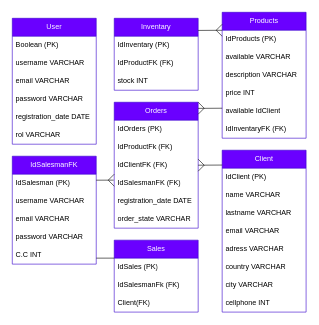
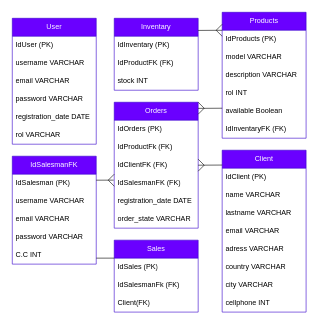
- <mxCell id="34" value="Boolean (PK)" style="text;align=left;verticalAlign=middle;spacingLeft=4;spacingRight=4;overflow=hidden;points=[[0,0.5],[1,0.5]];portConstraint=eastwest;rotatable=0;whiteSpace=wrap;html=1;fillColor=none;" parent="33" vertex="1"><mxGeometry y="30" width="140" height="30" as="geometry" /></mxCell>
+ <mxCell id="34" value="IdUser (PK)" style="text;align=left;verticalAlign=middle;spacingLeft=4;spacingRight=4;overflow=hidden;points=[[0,0.5],[1,0.5]];portConstraint=eastwest;rotatable=0;whiteSpace=wrap;html=1;fillColor=none;" parent="33" vertex="1"><mxGeometry y="30" width="140" height="30" as="geometry" /></mxCell>
- <mxCell id="19" value="available VARCHAR" style="text;fillColor=none;align=left;verticalAlign=middle;spacingLeft=4;spacingRight=4;overflow=hidden;points=[[0,0.5],[1,0.5]];portConstraint=eastwest;rotatable=0;whiteSpace=wrap;html=1;" parent="17" vertex="1"><mxGeometry y="60" width="140" height="30" as="geometry" /></mxCell>
+ <mxCell id="19" value="model VARCHAR" style="text;fillColor=none;align=left;verticalAlign=middle;spacingLeft=4;spacingRight=4;overflow=hidden;points=[[0,0.5],[1,0.5]];portConstraint=eastwest;rotatable=0;whiteSpace=wrap;html=1;" parent="17" vertex="1"><mxGeometry y="60" width="140" height="30" as="geometry" /></mxCell>
- <mxCell id="21" value="price INT" style="text;strokeColor=none;fillColor=none;align=left;verticalAlign=middle;spacingLeft=4;spacingRight=4;overflow=hidden;points=[[0,0.5],[1,0.5]];portConstraint=eastwest;rotatable=0;whiteSpace=wrap;html=1;" parent="17" vertex="1"><mxGeometry y="120" width="140" height="30" as="geometry" /></mxCell>
+ <mxCell id="21" value="rol INT" style="text;strokeColor=none;fillColor=none;align=left;verticalAlign=middle;spacingLeft=4;spacingRight=4;overflow=hidden;points=[[0,0.5],[1,0.5]];portConstraint=eastwest;rotatable=0;whiteSpace=wrap;html=1;" parent="17" vertex="1"><mxGeometry y="120" width="140" height="30" as="geometry" /></mxCell>
- <mxCell id="22" value="available IdClient" style="text;strokeColor=none;fillColor=none;align=left;verticalAlign=middle;spacingLeft=4;spacingRight=4;overflow=hidden;points=[[0,0.5],[1,0.5]];portConstraint=eastwest;rotatable=0;whiteSpace=wrap;html=1;" parent="17" vertex="1"><mxGeometry y="150" width="140" height="30" as="geometry" /></mxCell>
+ <mxCell id="22" value="available Boolean" style="text;strokeColor=none;fillColor=none;align=left;verticalAlign=middle;spacingLeft=4;spacingRight=4;overflow=hidden;points=[[0,0.5],[1,0.5]];portConstraint=eastwest;rotatable=0;whiteSpace=wrap;html=1;" parent="17" vertex="1"><mxGeometry y="150" width="140" height="30" as="geometry" /></mxCell>
